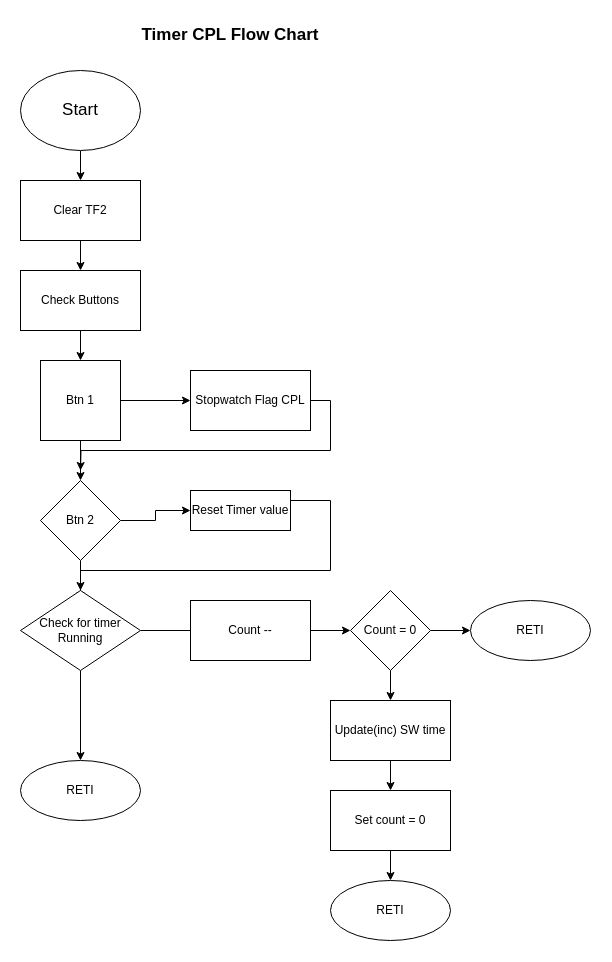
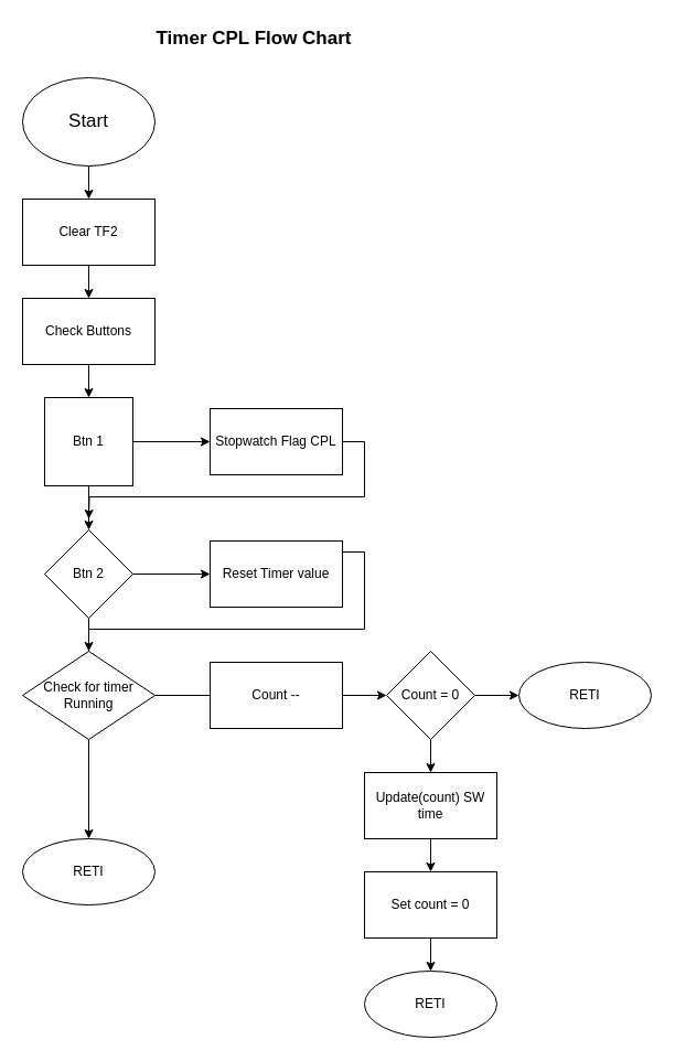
- <mxCell id="17" value="Reset Timer value" style="whiteSpace=wrap;html=1;" vertex="1" parent="1"><mxGeometry x="190" y="490" width="100" height="40" as="geometry" /></mxCell>
+ <mxCell id="17" value="Reset Timer value" style="whiteSpace=wrap;html=1;" vertex="1" parent="1"><mxGeometry x="190" y="490" width="120" height="60" as="geometry" /></mxCell>
- <mxCell id="28" value="Update(inc) SW time" style="whiteSpace=wrap;html=1;" vertex="1" parent="1"><mxGeometry x="330" y="700" width="120" height="60" as="geometry" /></mxCell>
+ <mxCell id="28" value="Update(count) SW time" style="whiteSpace=wrap;html=1;" vertex="1" parent="1"><mxGeometry x="330" y="700" width="120" height="60" as="geometry" /></mxCell>
